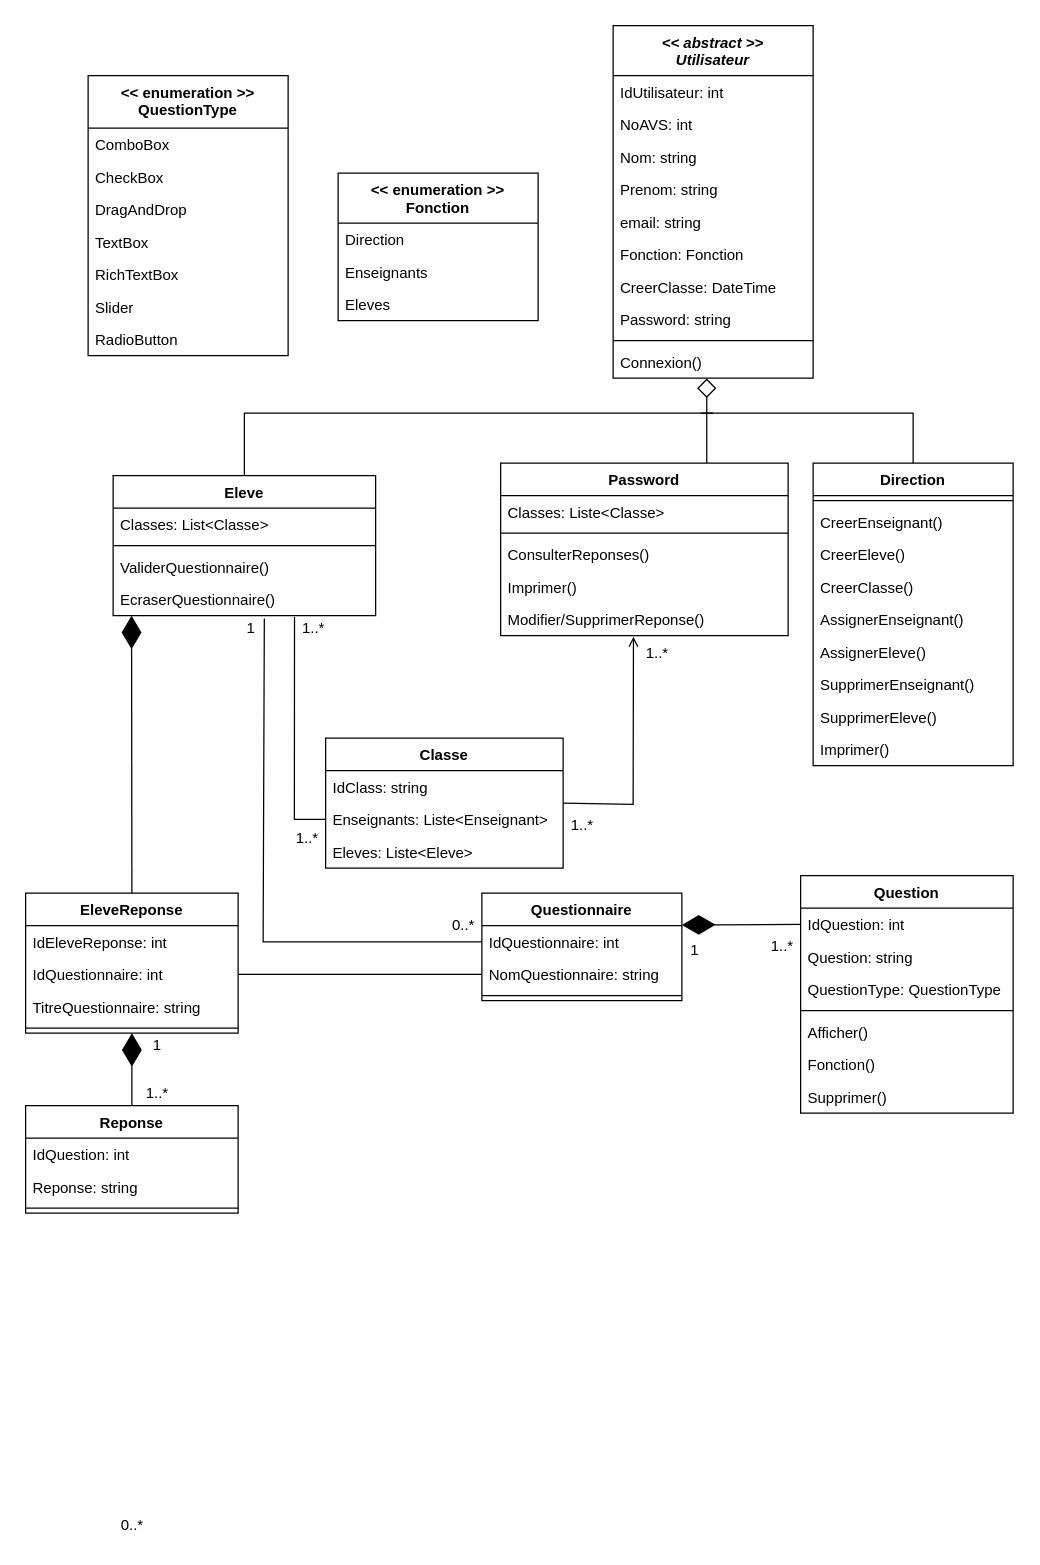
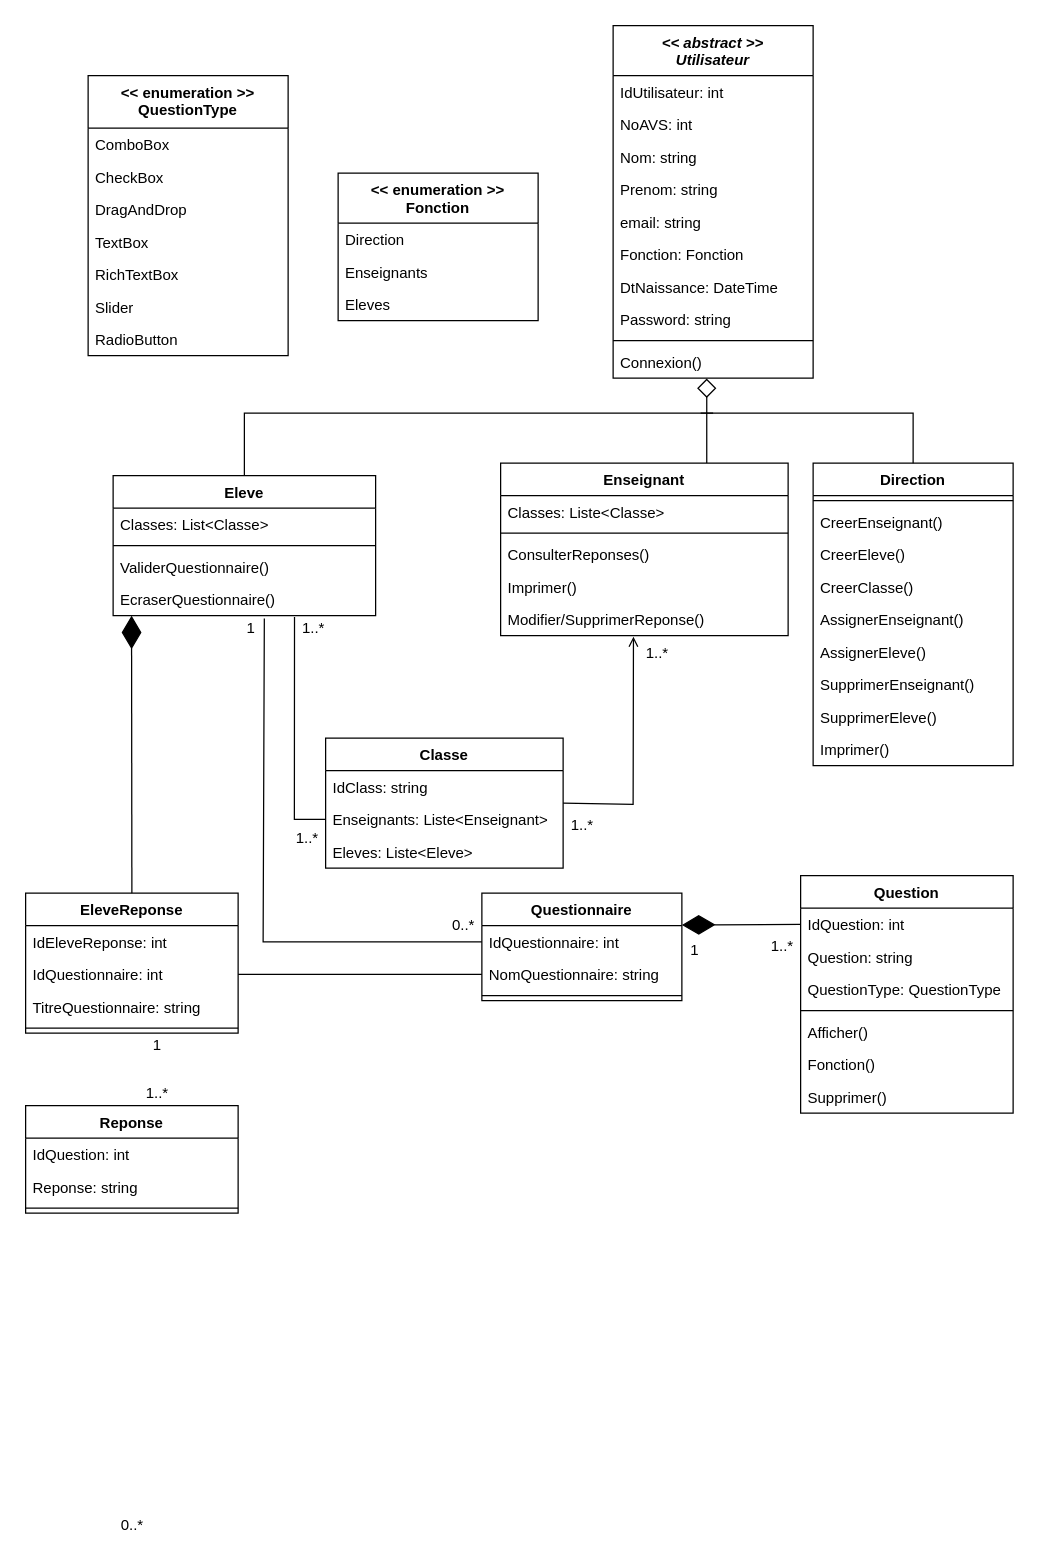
- <mxCell id="72" value="CreerClasse: DateTime" style="text;strokeColor=none;fillColor=none;align=left;verticalAlign=top;spacingLeft=4;spacingRight=4;overflow=hidden;rotatable=0;points=[[0,0.5],[1,0.5]];portConstraint=eastwest;" parent="65" vertex="1"><mxGeometry y="196" width="160" height="26" as="geometry" /></mxCell>
+ <mxCell id="72" value="DtNaissance: DateTime" style="text;strokeColor=none;fillColor=none;align=left;verticalAlign=top;spacingLeft=4;spacingRight=4;overflow=hidden;rotatable=0;points=[[0,0.5],[1,0.5]];portConstraint=eastwest;" parent="65" vertex="1"><mxGeometry y="196" width="160" height="26" as="geometry" /></mxCell>
- <mxCell id="8" value="Password" style="swimlane;fontStyle=1;align=center;verticalAlign=top;childLayout=stackLayout;horizontal=1;startSize=26;horizontalStack=0;resizeParent=1;resizeParentMax=0;resizeLast=0;collapsible=1;marginBottom=0;" parent="1" vertex="1"><mxGeometry x="400" y="370" width="230" height="138" as="geometry" /></mxCell>
+ <mxCell id="8" value="Enseignant" style="swimlane;fontStyle=1;align=center;verticalAlign=top;childLayout=stackLayout;horizontal=1;startSize=26;horizontalStack=0;resizeParent=1;resizeParentMax=0;resizeLast=0;collapsible=1;marginBottom=0;" parent="1" vertex="1"><mxGeometry x="400" y="370" width="230" height="138" as="geometry" /></mxCell>
- <mxCell id="87" value="" style="endArrow=diamondThin;endFill=1;endSize=24;html=1;rounded=0;exitX=0.5;exitY=0;exitDx=0;exitDy=0;entryX=0.5;entryY=1;entryDx=0;entryDy=0;" parent="1" source="82" target="32" edge="1"><mxGeometry width="160" relative="1" as="geometry"><mxPoint x="197.5" y="820" as="sourcePoint" /><mxPoint x="102.5" y="820.47" as="targetPoint" /></mxGeometry></mxCell>
